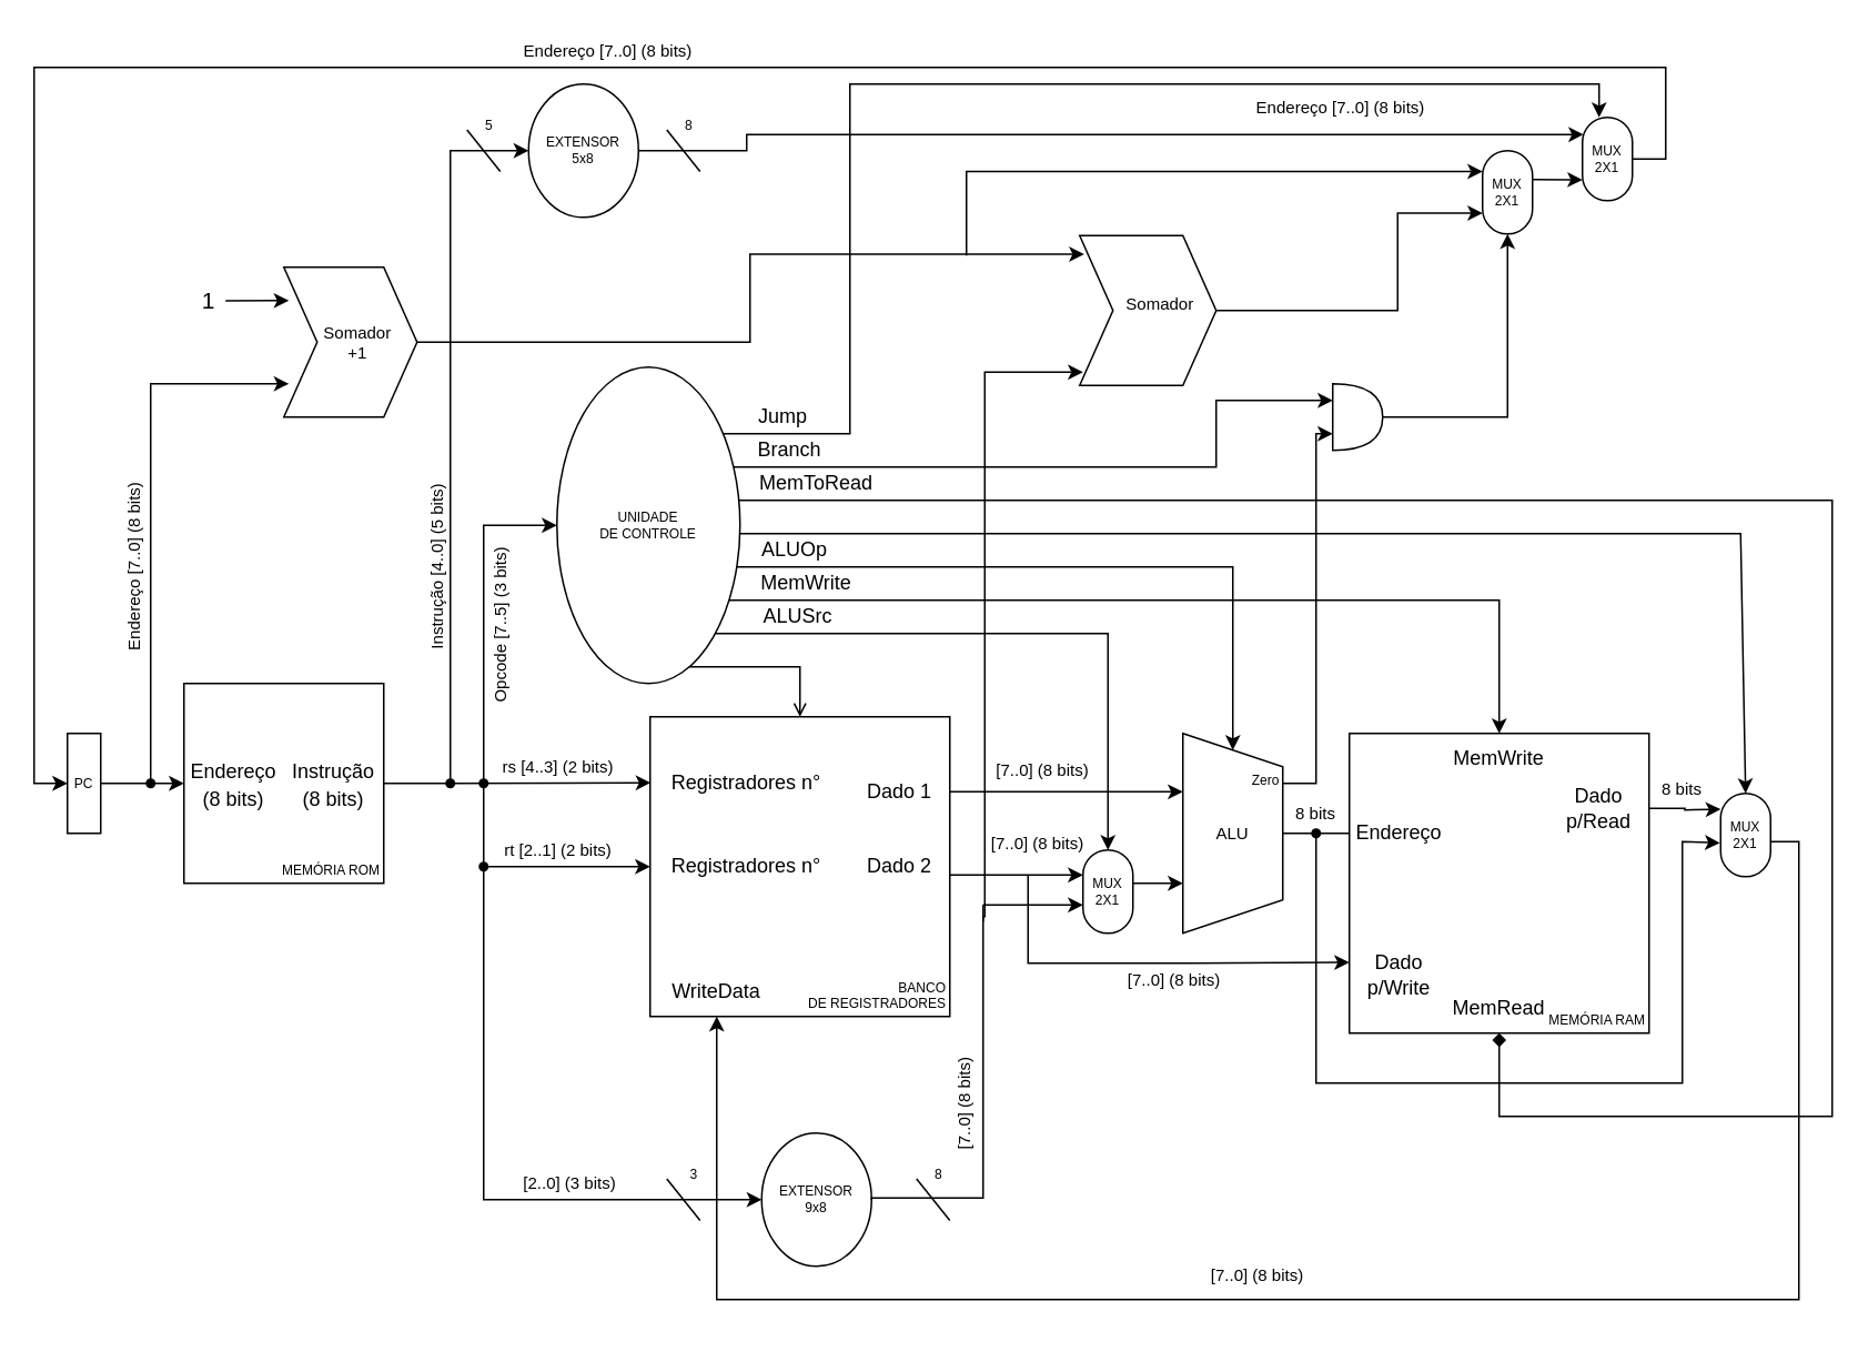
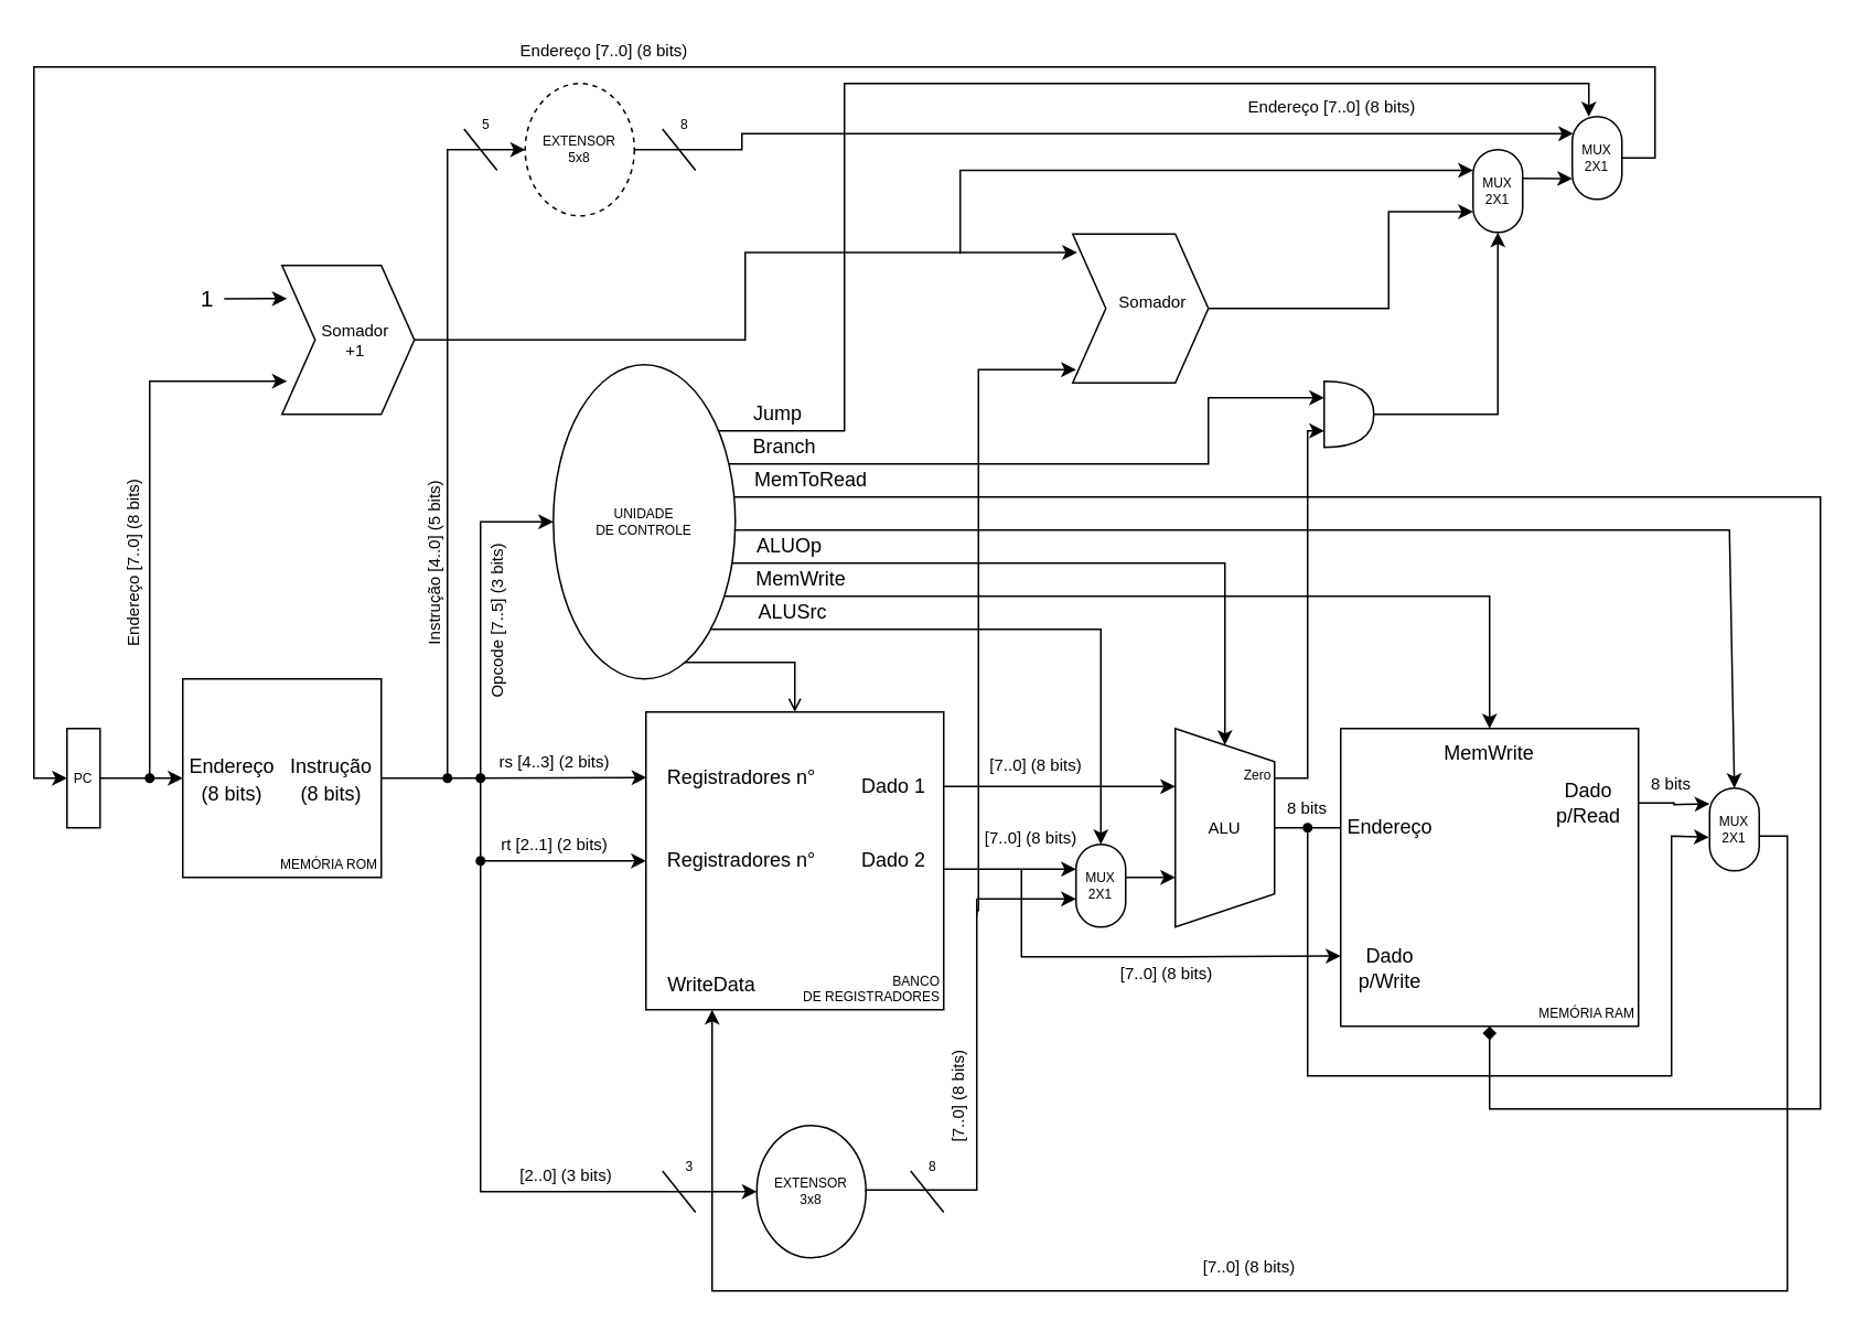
- <mxCell id="18" value="EXTENSOR&lt;br&gt;5x8" style="ellipse;whiteSpace=wrap;html=1;fontSize=8;" vertex="1" parent="1"><mxGeometry x="317" y="50" width="66" height="80" as="geometry" /></mxCell>
+ <mxCell id="18" value="EXTENSOR&lt;br&gt;5x8" style="ellipse;whiteSpace=wrap;html=1;fontSize=8;dashed=1;" vertex="1" parent="1"><mxGeometry x="317" y="50" width="66" height="80" as="geometry" /></mxCell>
- <mxCell id="48" value="MemRead" style="text;html=1;strokeColor=none;fillColor=none;align=center;verticalAlign=middle;whiteSpace=wrap;rounded=0;fontSize=12;" vertex="1" parent="1"><mxGeometry x="870" y="590" width="60" height="30" as="geometry" /></mxCell>
- <mxCell id="31" value="EXTENSOR&lt;br style=&quot;font-size: 8px;&quot;&gt;9x8" style="ellipse;whiteSpace=wrap;html=1;fontSize=8;verticalAlign=middle;" vertex="1" parent="1"><mxGeometry x="457" y="680" width="66" height="80" as="geometry" /></mxCell>
+ <mxCell id="31" value="EXTENSOR&lt;br style=&quot;font-size: 8px;&quot;&gt;3x8" style="ellipse;whiteSpace=wrap;html=1;fontSize=8;verticalAlign=middle;" vertex="1" parent="1"><mxGeometry x="457" y="680" width="66" height="80" as="geometry" /></mxCell>
